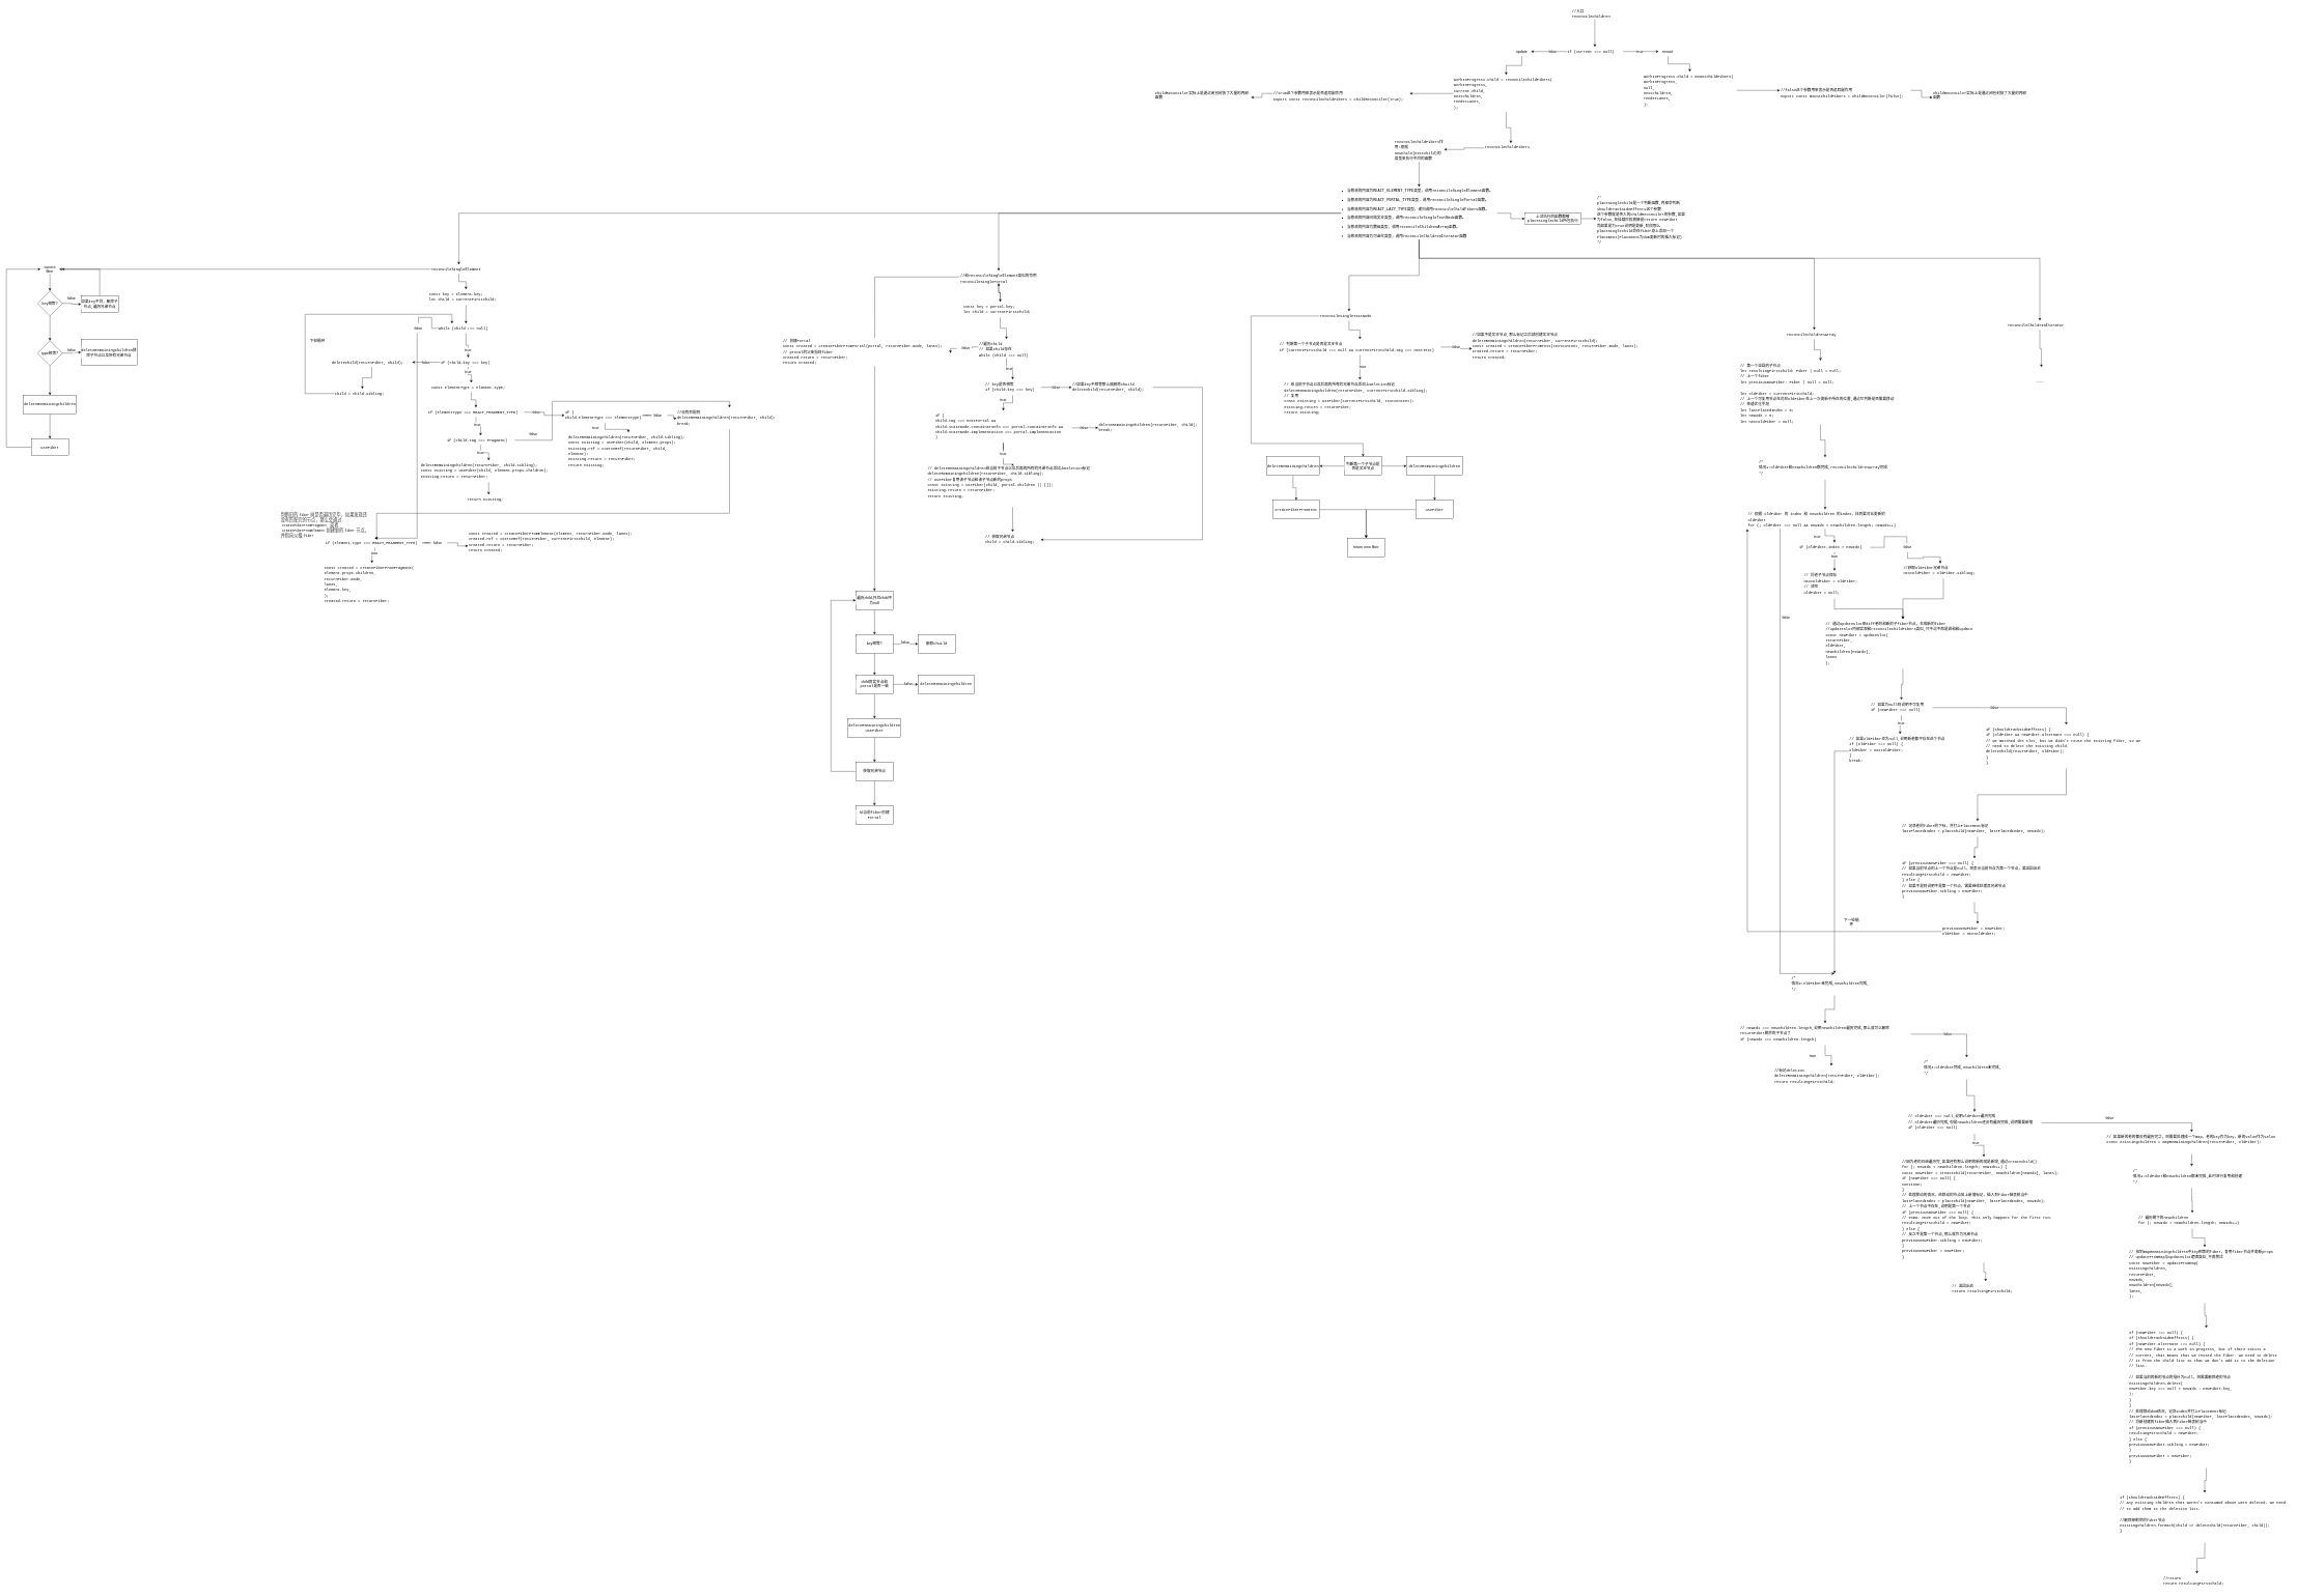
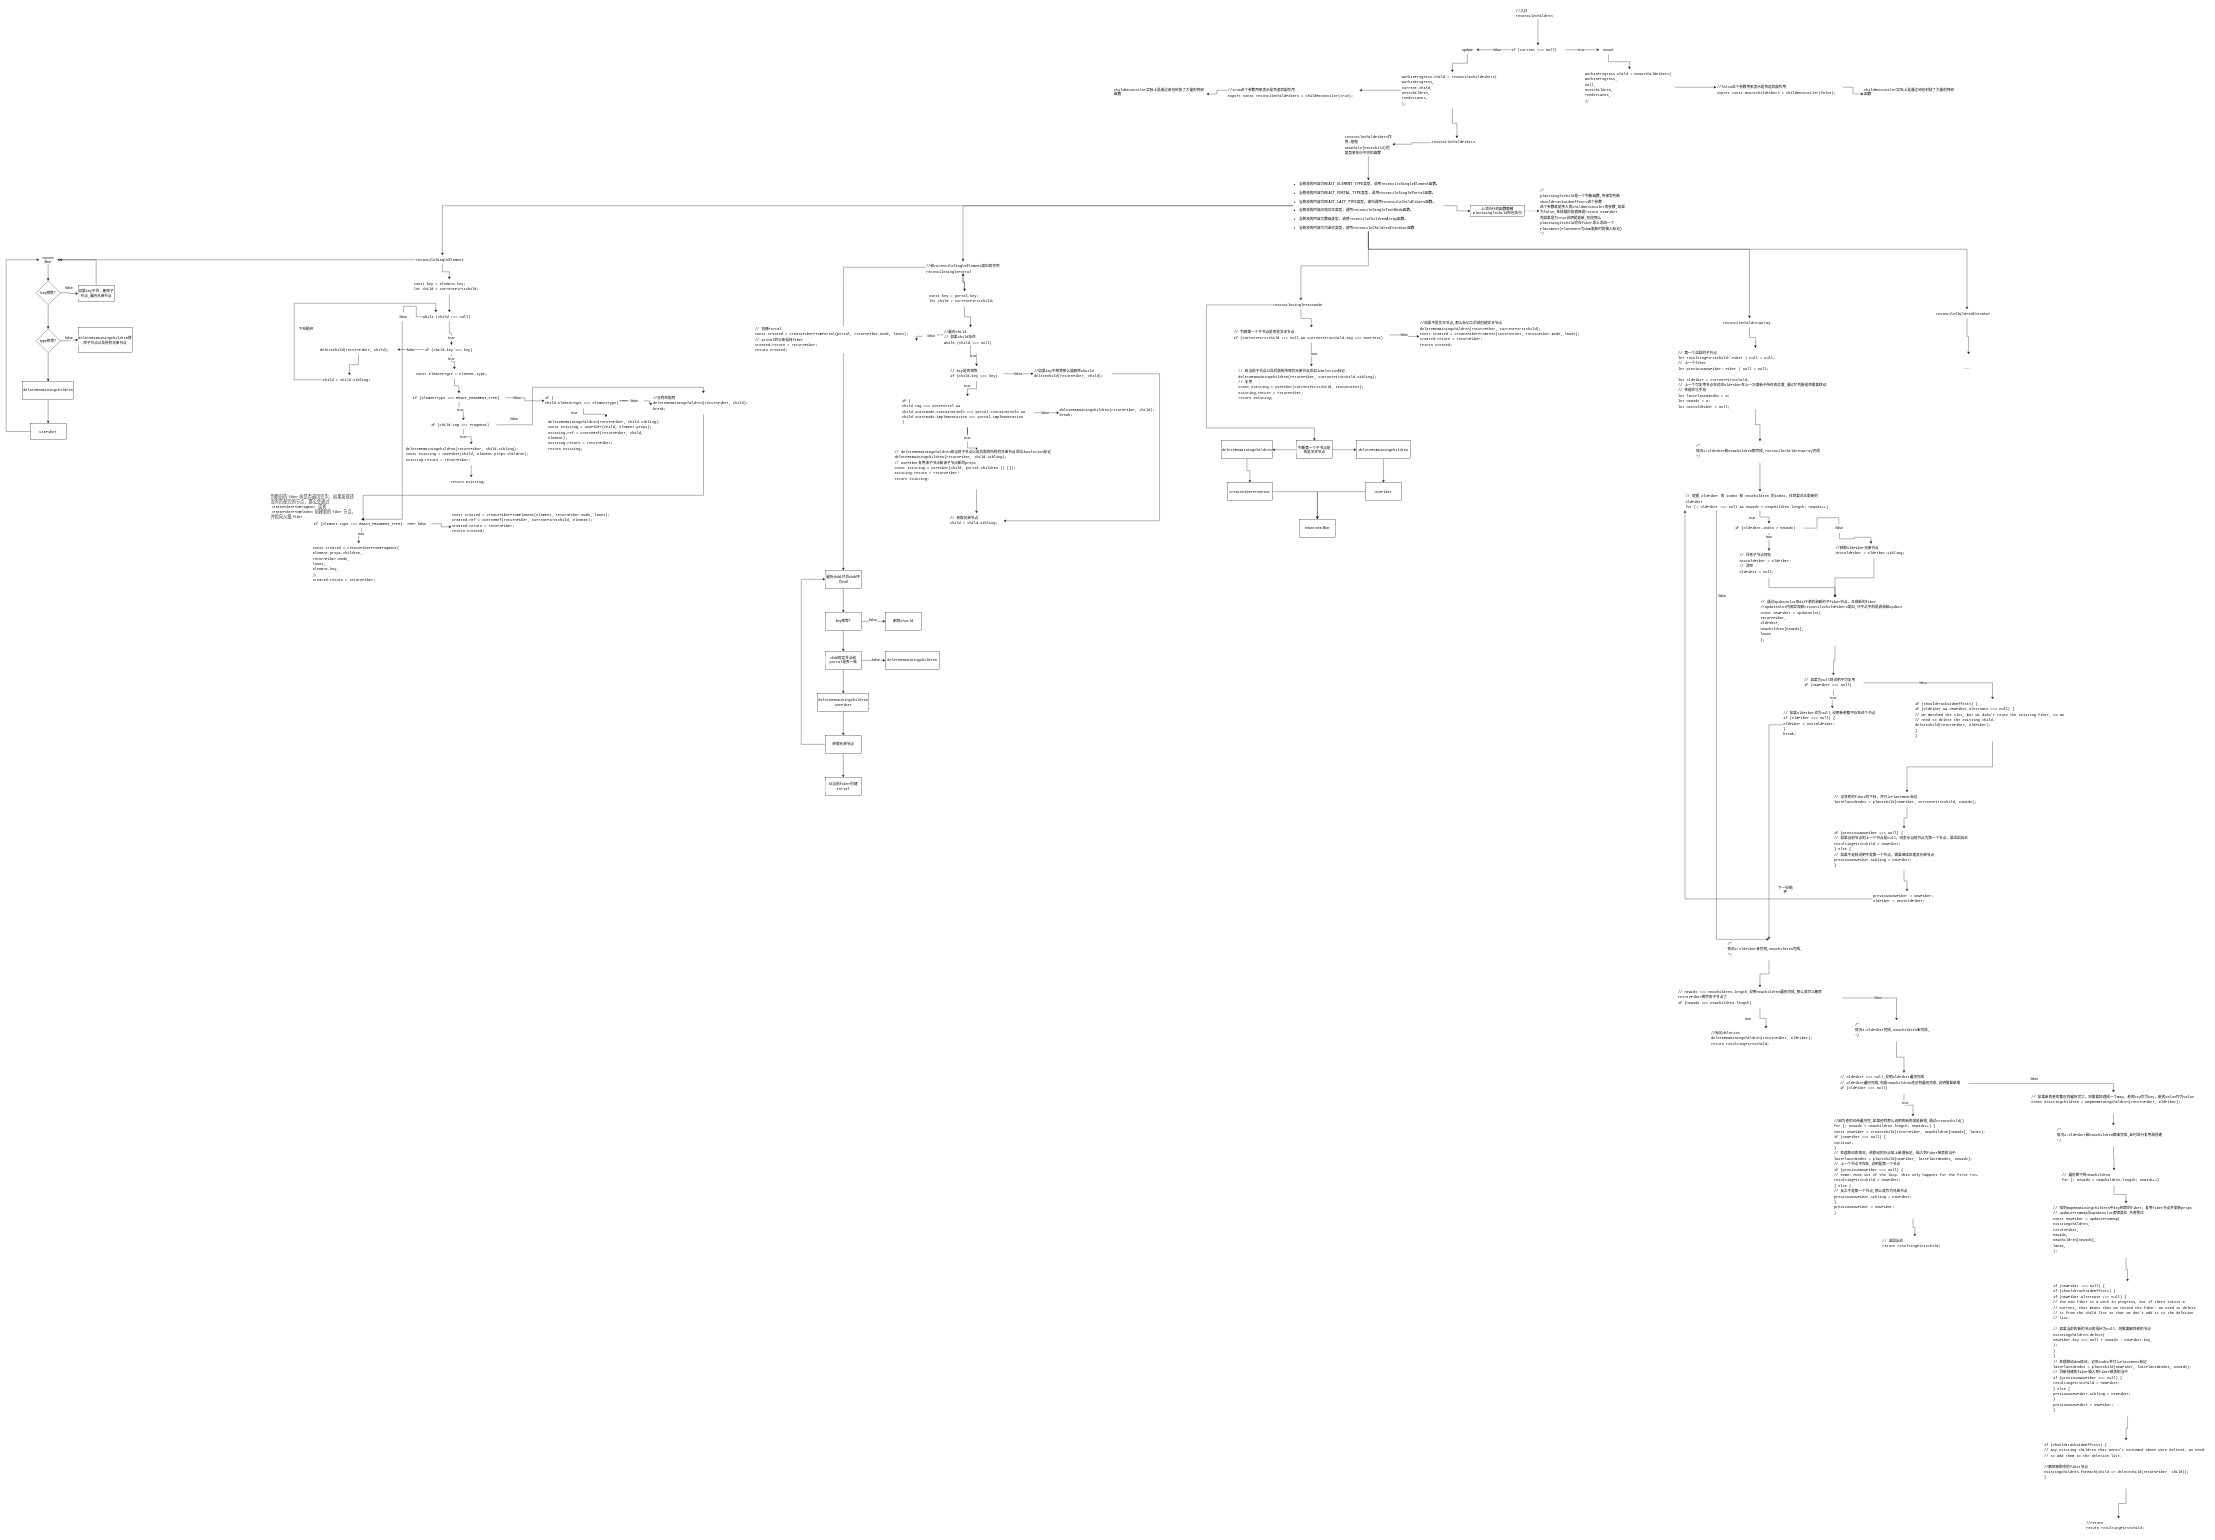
- <mxCell id="154" value="" style="edgeStyle=orthogonalEdgeStyle;rounded=0;orthogonalLoop=1;jettySize=auto;html=1;labelBackgroundColor=default;fontColor=default;" edge="1" parent="1" source="155" target="156"><mxGeometry relative="1" as="geometry" /></mxCell>
+ <mxCell id="154" value="" style="edgeStyle=orthogonalEdgeStyle;rounded=0;orthogonalLoop=1;jettySize=auto;html=1;labelBackgroundColor=default;fontColor=default;dashed=1;" edge="1" parent="1" source="155" target="156"><mxGeometry relative="1" as="geometry" /></mxCell>
- <mxCell id="210" value="&lt;meta charset=&quot;utf-8&quot;&gt;&lt;div style=&quot;font-family: menlo, monaco, &amp;quot;courier new&amp;quot;, monospace; font-weight: normal; font-size: 12px; line-height: 18px;&quot;&gt;&lt;div&gt;&lt;span style=&quot;&quot;&gt;// 记录老的fiber的下标，并打上PlaceMent标记&lt;/span&gt;&lt;/div&gt;&lt;div&gt;&lt;span style=&quot;&quot;&gt;      &lt;/span&gt;&lt;span style=&quot;&quot;&gt;lastPlacedIndex&lt;/span&gt;&lt;span style=&quot;&quot;&gt; &lt;/span&gt;&lt;span style=&quot;&quot;&gt;=&lt;/span&gt;&lt;span style=&quot;&quot;&gt; &lt;/span&gt;&lt;span style=&quot;&quot;&gt;placeChild&lt;/span&gt;&lt;span style=&quot;&quot;&gt;(&lt;/span&gt;&lt;span style=&quot;&quot;&gt;newFiber&lt;/span&gt;&lt;span style=&quot;&quot;&gt;, &lt;/span&gt;&lt;span style=&quot;&quot;&gt;lastPlacedIndex&lt;/span&gt;&lt;span style=&quot;&quot;&gt;, &lt;/span&gt;&lt;span style=&quot;&quot;&gt;newIdx&lt;/span&gt;&lt;span style=&quot;&quot;&gt;);&lt;/span&gt;&lt;/div&gt;&lt;/div&gt;" style="text;whiteSpace=wrap;html=1;fontColor=default;labelBackgroundColor=default;" vertex="1" parent="1"><mxGeometry x="6110" y="2640" width="490" height="50" as="geometry" /></mxCell>
+ <mxCell id="210" value="&lt;meta charset=&quot;utf-8&quot;&gt;&lt;div style=&quot;font-family: menlo, monaco, &amp;quot;courier new&amp;quot;, monospace; font-weight: normal; font-size: 12px; line-height: 18px;&quot;&gt;&lt;div&gt;&lt;span style=&quot;&quot;&gt;// 记录老的fiber的下标，并打上PlaceMent标记&lt;/span&gt;&lt;/div&gt;&lt;div&gt;&lt;span style=&quot;&quot;&gt;      &lt;/span&gt;&lt;span style=&quot;&quot;&gt;lastPlacedIndex&lt;/span&gt;&lt;span style=&quot;&quot;&gt; &lt;/span&gt;&lt;span style=&quot;&quot;&gt;=&lt;/span&gt;&lt;span style=&quot;&quot;&gt; &lt;/span&gt;&lt;span style=&quot;&quot;&gt;placeChild&lt;/span&gt;&lt;span style=&quot;&quot;&gt;(&lt;/span&gt;&lt;span style=&quot;&quot;&gt;newFiber&lt;/span&gt;&lt;span style=&quot;&quot;&gt;, &lt;/span&gt;&lt;span style=&quot;&quot;&gt;currentFirstChild&lt;/span&gt;&lt;span style=&quot;&quot;&gt;, &lt;/span&gt;&lt;span style=&quot;&quot;&gt;newIdx&lt;/span&gt;&lt;span style=&quot;&quot;&gt;);&lt;/span&gt;&lt;/div&gt;&lt;/div&gt;" style="text;whiteSpace=wrap;html=1;fontColor=default;labelBackgroundColor=default;" vertex="1" parent="1"><mxGeometry x="6110" y="2640" width="490" height="50" as="geometry" /></mxCell>
